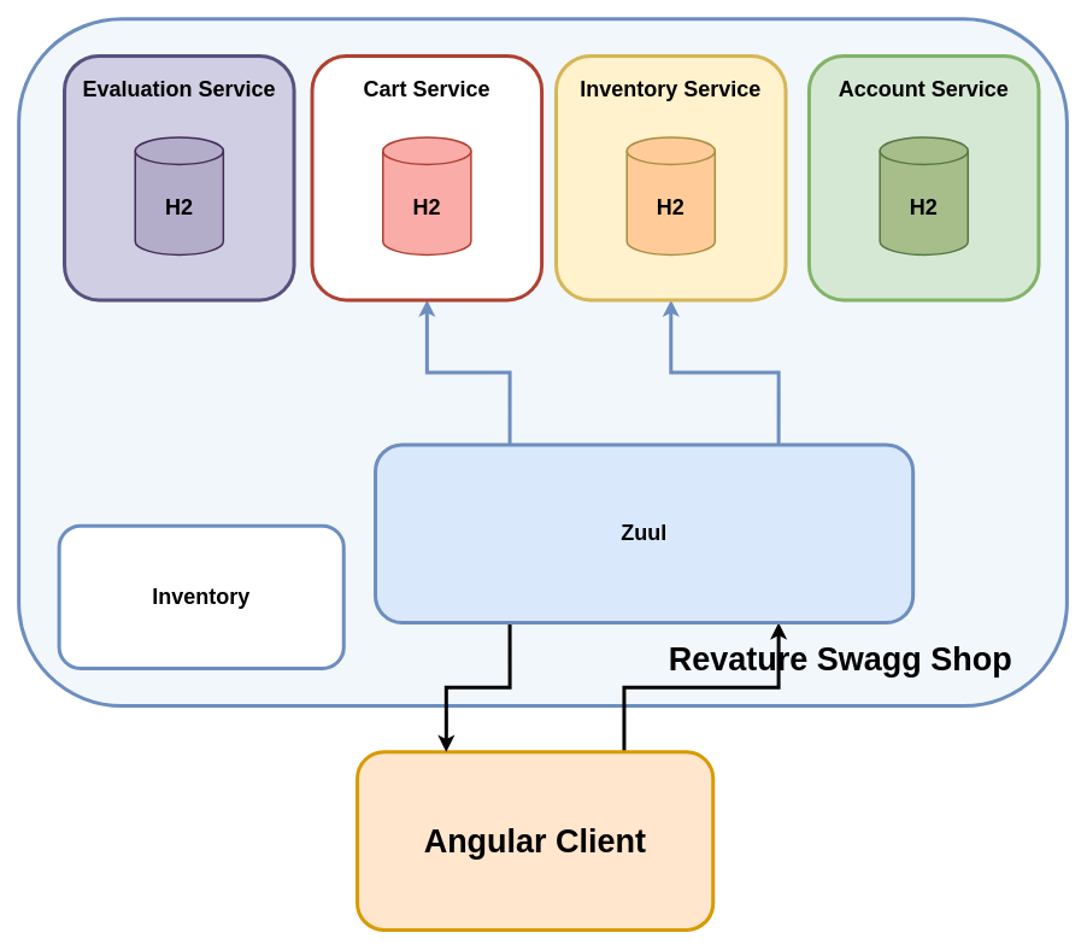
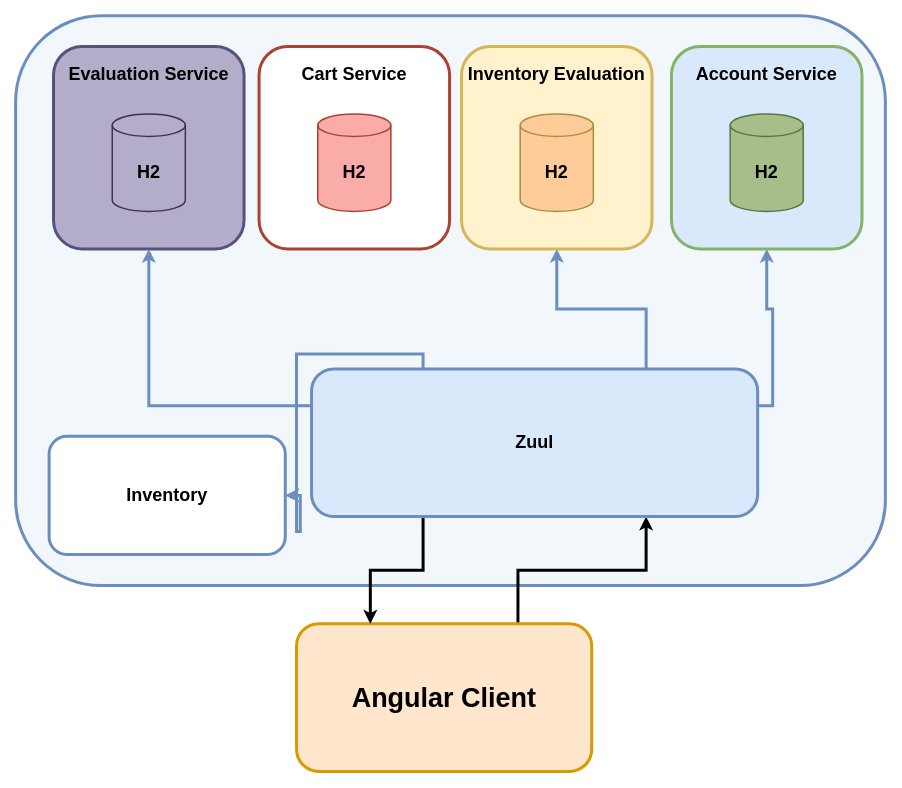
- <mxCell id="5" value="&lt;h1&gt;&lt;font face=&quot;Helvetica&quot;&gt;Evaluation Service&lt;/font&gt;&lt;/h1&gt;" style="rounded=1;whiteSpace=wrap;html=1;verticalAlign=top;fillColor=#d0cee2;strokeColor=#56517e;aspect=fixed;strokeWidth=4;" parent="1" vertex="1"><mxGeometry x="70.88" y="61" width="254.12" height="270" as="geometry" /></mxCell>
+ <mxCell id="5" value="&lt;h1&gt;&lt;font face=&quot;Helvetica&quot;&gt;Evaluation Service&lt;/font&gt;&lt;/h1&gt;" style="rounded=1;whiteSpace=wrap;html=1;verticalAlign=top;fillColor=#b4adc9;strokeColor=#56517e;aspect=fixed;strokeWidth=4;" parent="1" vertex="1"><mxGeometry x="70.88" y="61" width="254.12" height="270" as="geometry" /></mxCell>
- <mxCell id="17" value="&lt;h1&gt;&lt;font face=&quot;Helvetica&quot;&gt;Inventory Service&lt;/font&gt;&lt;/h1&gt;" style="rounded=1;whiteSpace=wrap;html=1;verticalAlign=top;fillColor=#fff2cc;strokeColor=#d6b656;aspect=fixed;strokeWidth=4;" parent="1" vertex="1"><mxGeometry x="615" y="61" width="254.12" height="270" as="geometry" /></mxCell>
+ <mxCell id="17" value="&lt;h1&gt;&lt;font face=&quot;Helvetica&quot;&gt;Inventory Evaluation&lt;/font&gt;&lt;/h1&gt;" style="rounded=1;whiteSpace=wrap;html=1;verticalAlign=top;fillColor=#fff2cc;strokeColor=#d6b656;aspect=fixed;strokeWidth=4;" parent="1" vertex="1"><mxGeometry x="615" y="61" width="254.12" height="270" as="geometry" /></mxCell>
- <mxCell id="19" value="&lt;h1&gt;&lt;font face=&quot;Helvetica&quot;&gt;Account Service&lt;/font&gt;&lt;/h1&gt;" style="rounded=1;whiteSpace=wrap;html=1;verticalAlign=top;fillColor=#d5e8d4;aspect=fixed;strokeWidth=4;strokeColor=#82B366;" parent="1" vertex="1"><mxGeometry x="895" y="61" width="254.12" height="270" as="geometry" /></mxCell>
+ <mxCell id="19" value="&lt;h1&gt;&lt;font face=&quot;Helvetica&quot;&gt;Account Service&lt;/font&gt;&lt;/h1&gt;" style="rounded=1;whiteSpace=wrap;html=1;verticalAlign=top;fillColor=#dae8fc;aspect=fixed;strokeWidth=4;strokeColor=#82B366;" parent="1" vertex="1"><mxGeometry x="895" y="61" width="254.12" height="270" as="geometry" /></mxCell>
- <mxCell id="9" style="edgeStyle=orthogonalEdgeStyle;rounded=0;orthogonalLoop=1;jettySize=auto;html=1;exitX=0.25;exitY=0;exitDx=0;exitDy=0;strokeColor=#6C8EBF;strokeWidth=4;" parent="1" source="12" target="15" edge="1"><mxGeometry relative="1" as="geometry" /></mxCell>
+ <mxCell id="9" style="edgeStyle=orthogonalEdgeStyle;rounded=0;orthogonalLoop=1;jettySize=auto;html=1;exitX=0.25;exitY=0;exitDx=0;exitDy=0;strokeColor=#6C8EBF;strokeWidth=4;" parent="1" source="12" target="13" edge="1"><mxGeometry relative="1" as="geometry" /></mxCell>
+ <mxCell id="11" style="edgeStyle=orthogonalEdgeStyle;rounded=0;orthogonalLoop=1;jettySize=auto;html=1;exitX=1;exitY=0.25;exitDx=0;exitDy=0;strokeColor=#6C8EBF;strokeWidth=4;" parent="1" source="12" target="19" edge="1"><mxGeometry relative="1" as="geometry" /></mxCell>
+ <mxCell id="8" style="edgeStyle=orthogonalEdgeStyle;rounded=0;orthogonalLoop=1;jettySize=auto;html=1;exitX=0;exitY=0.25;exitDx=0;exitDy=0;strokeWidth=4;strokeColor=#6C8EBF;" parent="1" source="12" target="5" edge="1"><mxGeometry relative="1" as="geometry" /></mxCell>
- <mxCell id="14" value="&lt;h1&gt;&lt;font style=&quot;font-size: 36px&quot;&gt;Revature Swagg Shop&lt;/font&gt;&lt;/h1&gt;" style="text;html=1;fillColor=none;align=center;verticalAlign=middle;whiteSpace=wrap;rounded=0;" parent="1" vertex="1"><mxGeometry x="735" y="718.48" width="390" height="20" as="geometry" /></mxCell>
